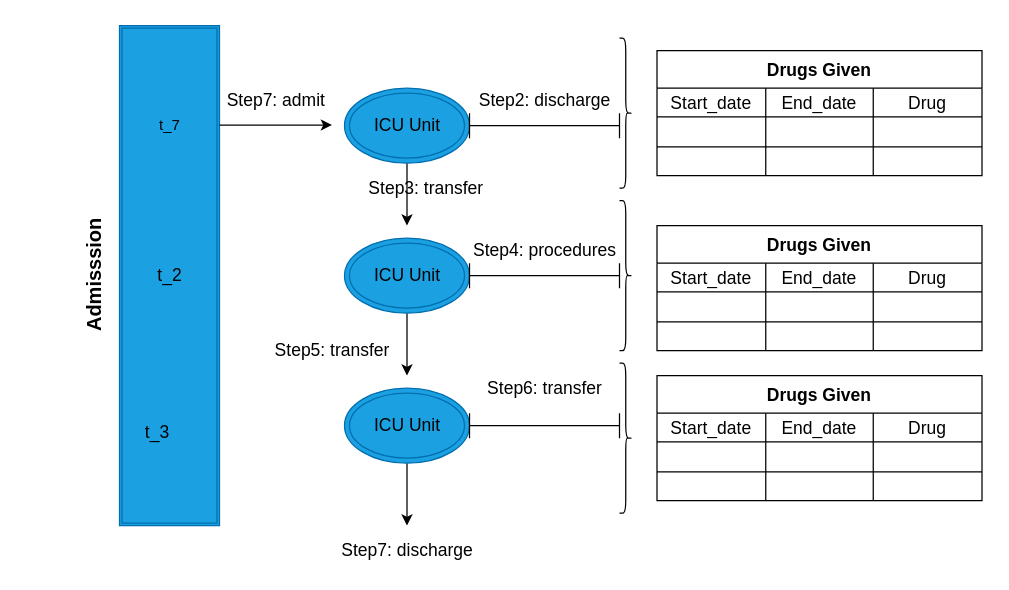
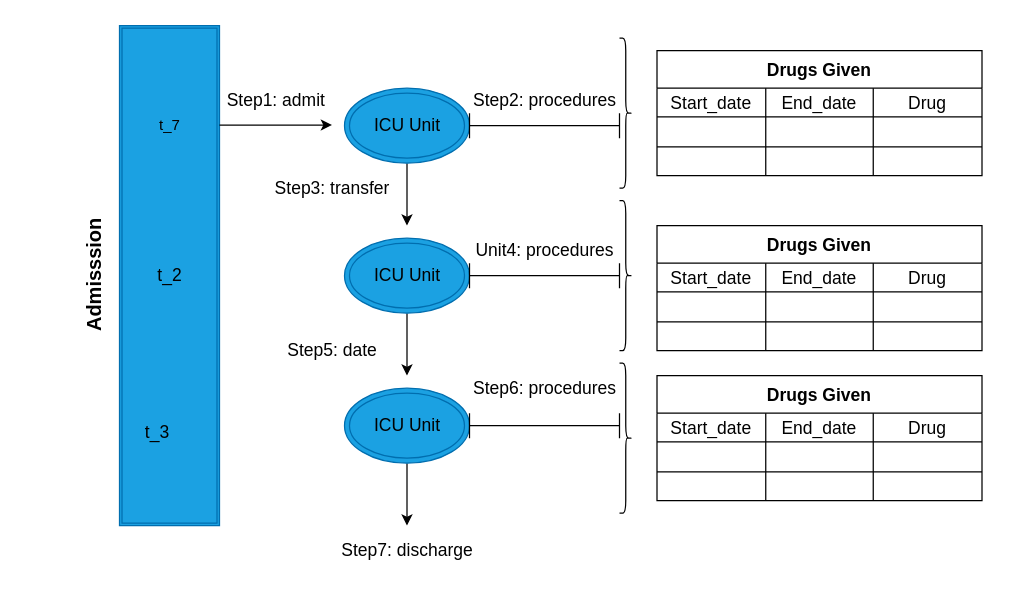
- <mxCell id="19" value="Step7: admit" style="text;html=1;resizable=0;autosize=1;align=center;verticalAlign=middle;points=[];fillColor=none;strokeColor=none;rounded=0;fontSize=14;" parent="1" vertex="1"><mxGeometry x="175" y="70" width="90" height="20" as="geometry" /></mxCell>
+ <mxCell id="19" value="Step1: admit" style="text;html=1;resizable=0;autosize=1;align=center;verticalAlign=middle;points=[];fillColor=none;strokeColor=none;rounded=0;fontSize=14;" parent="1" vertex="1"><mxGeometry x="175" y="70" width="90" height="20" as="geometry" /></mxCell>
- <mxCell id="22" value="Step2: discharge" style="text;html=1;resizable=0;autosize=1;align=center;verticalAlign=middle;points=[];fillColor=none;strokeColor=none;rounded=0;fontSize=14;" parent="1" vertex="1"><mxGeometry x="370" y="70" width="130" height="20" as="geometry" /></mxCell>
+ <mxCell id="22" value="Step2: procedures" style="text;html=1;resizable=0;autosize=1;align=center;verticalAlign=middle;points=[];fillColor=none;strokeColor=none;rounded=0;fontSize=14;" parent="1" vertex="1"><mxGeometry x="370" y="70" width="130" height="20" as="geometry" /></mxCell>
- <mxCell id="20" value="Step3: transfer" style="text;html=1;resizable=0;autosize=1;align=center;verticalAlign=middle;points=[];fillColor=none;strokeColor=none;rounded=0;fontSize=14;" parent="1" vertex="1"><mxGeometry x="285" y="140" width="110" height="20" as="geometry" /></mxCell>
+ <mxCell id="20" value="Step3: transfer" style="text;html=1;resizable=0;autosize=1;align=center;verticalAlign=middle;points=[];fillColor=none;strokeColor=none;rounded=0;fontSize=14;" parent="1" vertex="1"><mxGeometry x="210" y="140" width="110" height="20" as="geometry" /></mxCell>
- <mxCell id="23" value="Step4: procedures" style="text;html=1;resizable=0;autosize=1;align=center;verticalAlign=middle;points=[];fillColor=none;strokeColor=none;rounded=0;fontSize=14;" parent="1" vertex="1"><mxGeometry x="370" y="190" width="130" height="20" as="geometry" /></mxCell>
+ <mxCell id="23" value="Unit4: procedures" style="text;html=1;resizable=0;autosize=1;align=center;verticalAlign=middle;points=[];fillColor=none;strokeColor=none;rounded=0;fontSize=14;" parent="1" vertex="1"><mxGeometry x="370" y="190" width="130" height="20" as="geometry" /></mxCell>
- <mxCell id="21" value="Step5: transfer" style="text;html=1;resizable=0;autosize=1;align=center;verticalAlign=middle;points=[];fillColor=none;strokeColor=none;rounded=0;fontSize=14;" parent="1" vertex="1"><mxGeometry x="210" y="270" width="110" height="20" as="geometry" /></mxCell>
+ <mxCell id="21" value="Step5: date" style="text;html=1;resizable=0;autosize=1;align=center;verticalAlign=middle;points=[];fillColor=none;strokeColor=none;rounded=0;fontSize=14;" parent="1" vertex="1"><mxGeometry x="210" y="270" width="110" height="20" as="geometry" /></mxCell>
- <mxCell id="24" value="Step6: transfer" style="text;html=1;resizable=0;autosize=1;align=center;verticalAlign=middle;points=[];fillColor=none;strokeColor=none;rounded=0;fontSize=14;" parent="1" vertex="1"><mxGeometry x="370" y="300" width="130" height="20" as="geometry" /></mxCell>
+ <mxCell id="24" value="Step6: procedures" style="text;html=1;resizable=0;autosize=1;align=center;verticalAlign=middle;points=[];fillColor=none;strokeColor=none;rounded=0;fontSize=14;" parent="1" vertex="1"><mxGeometry x="370" y="300" width="130" height="20" as="geometry" /></mxCell>
